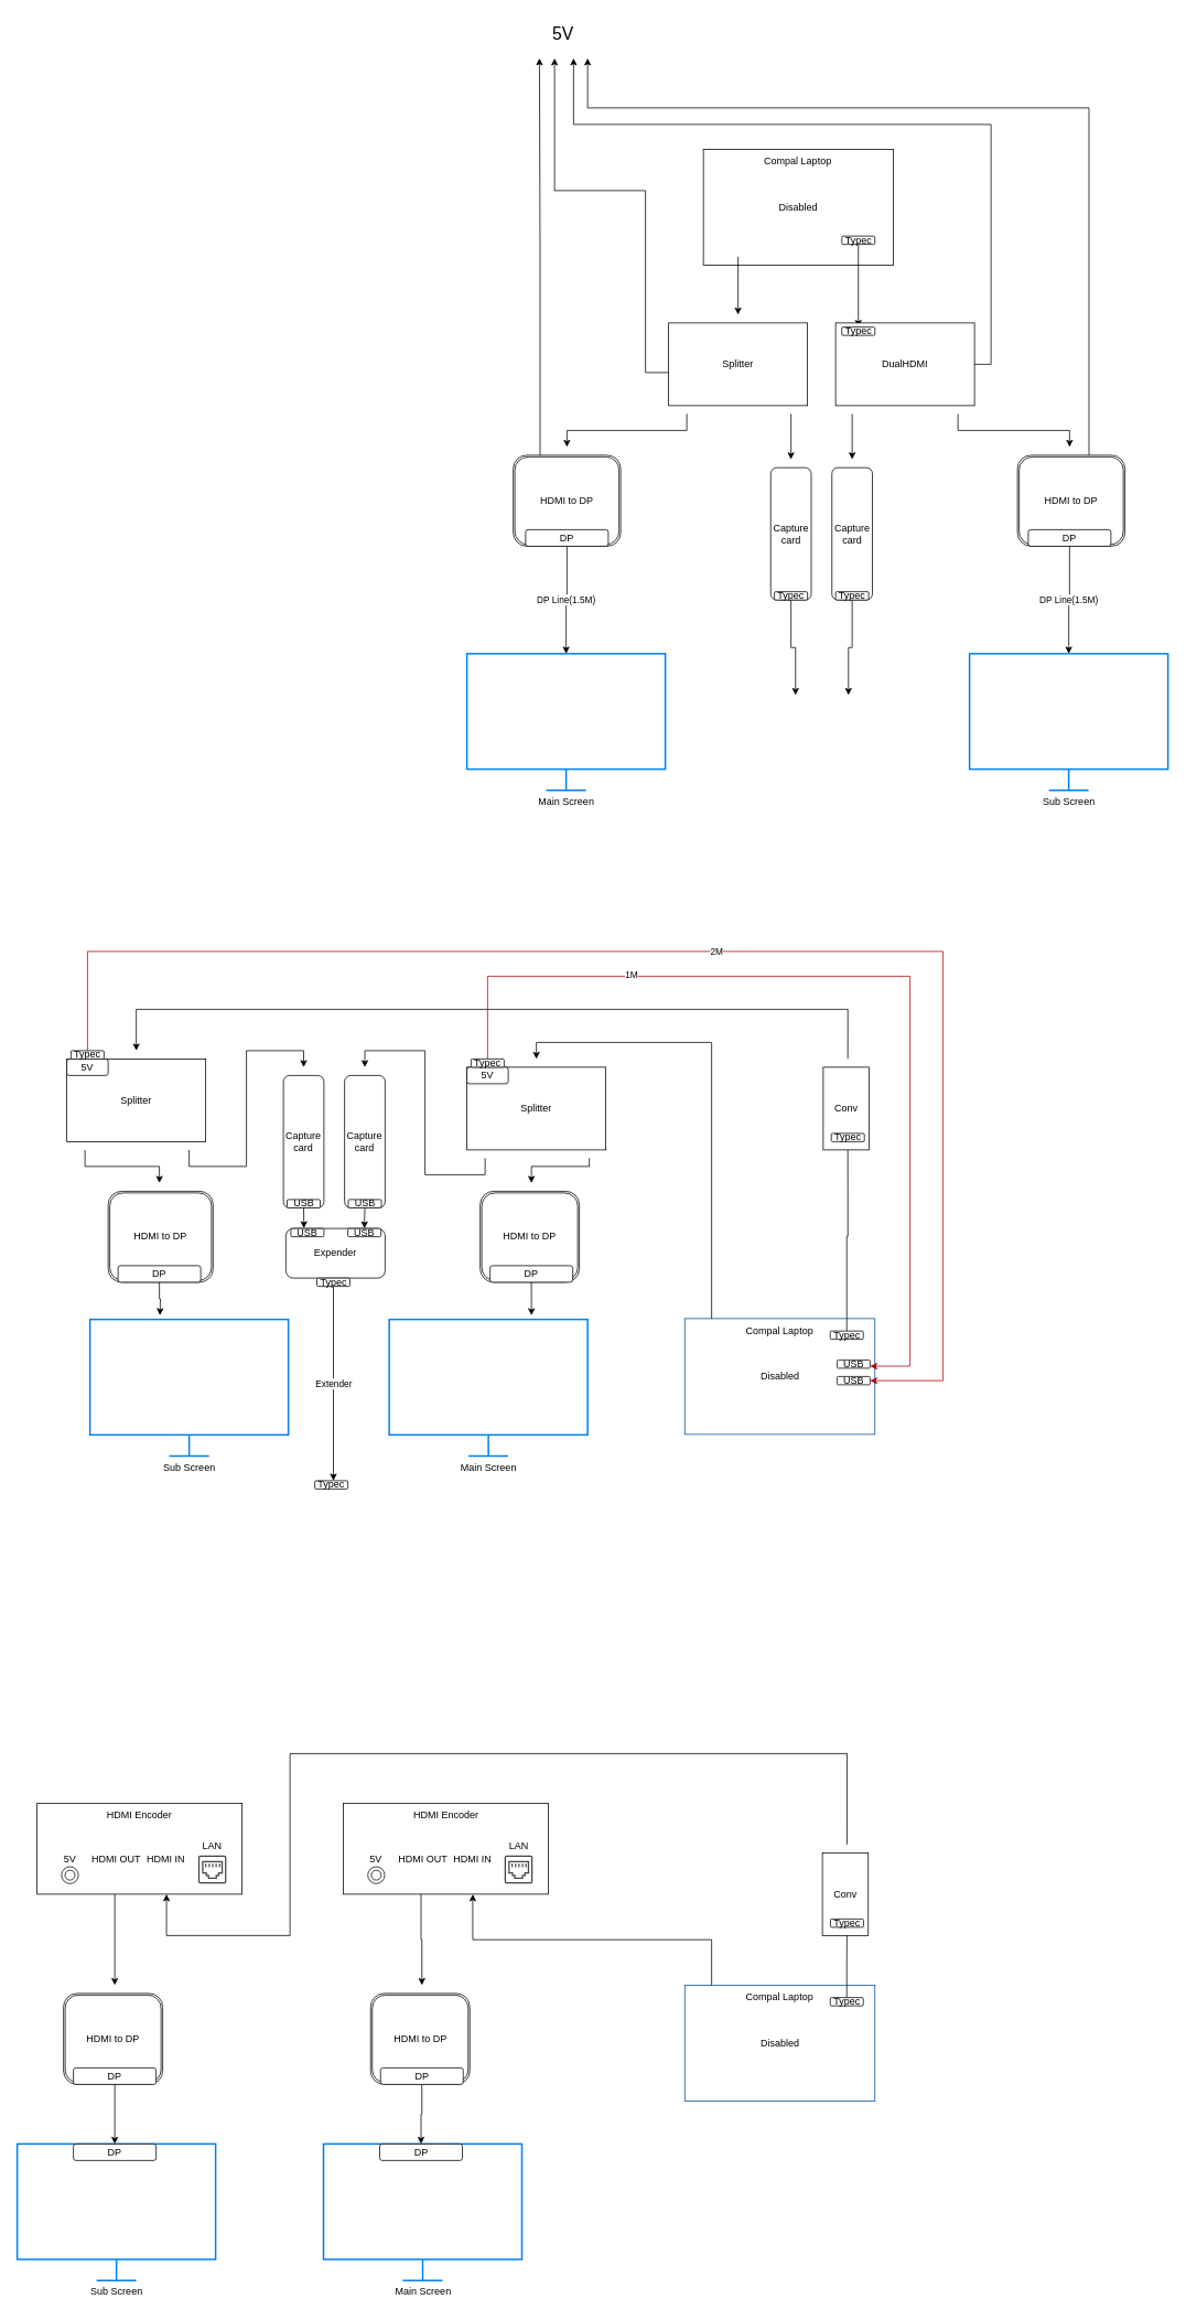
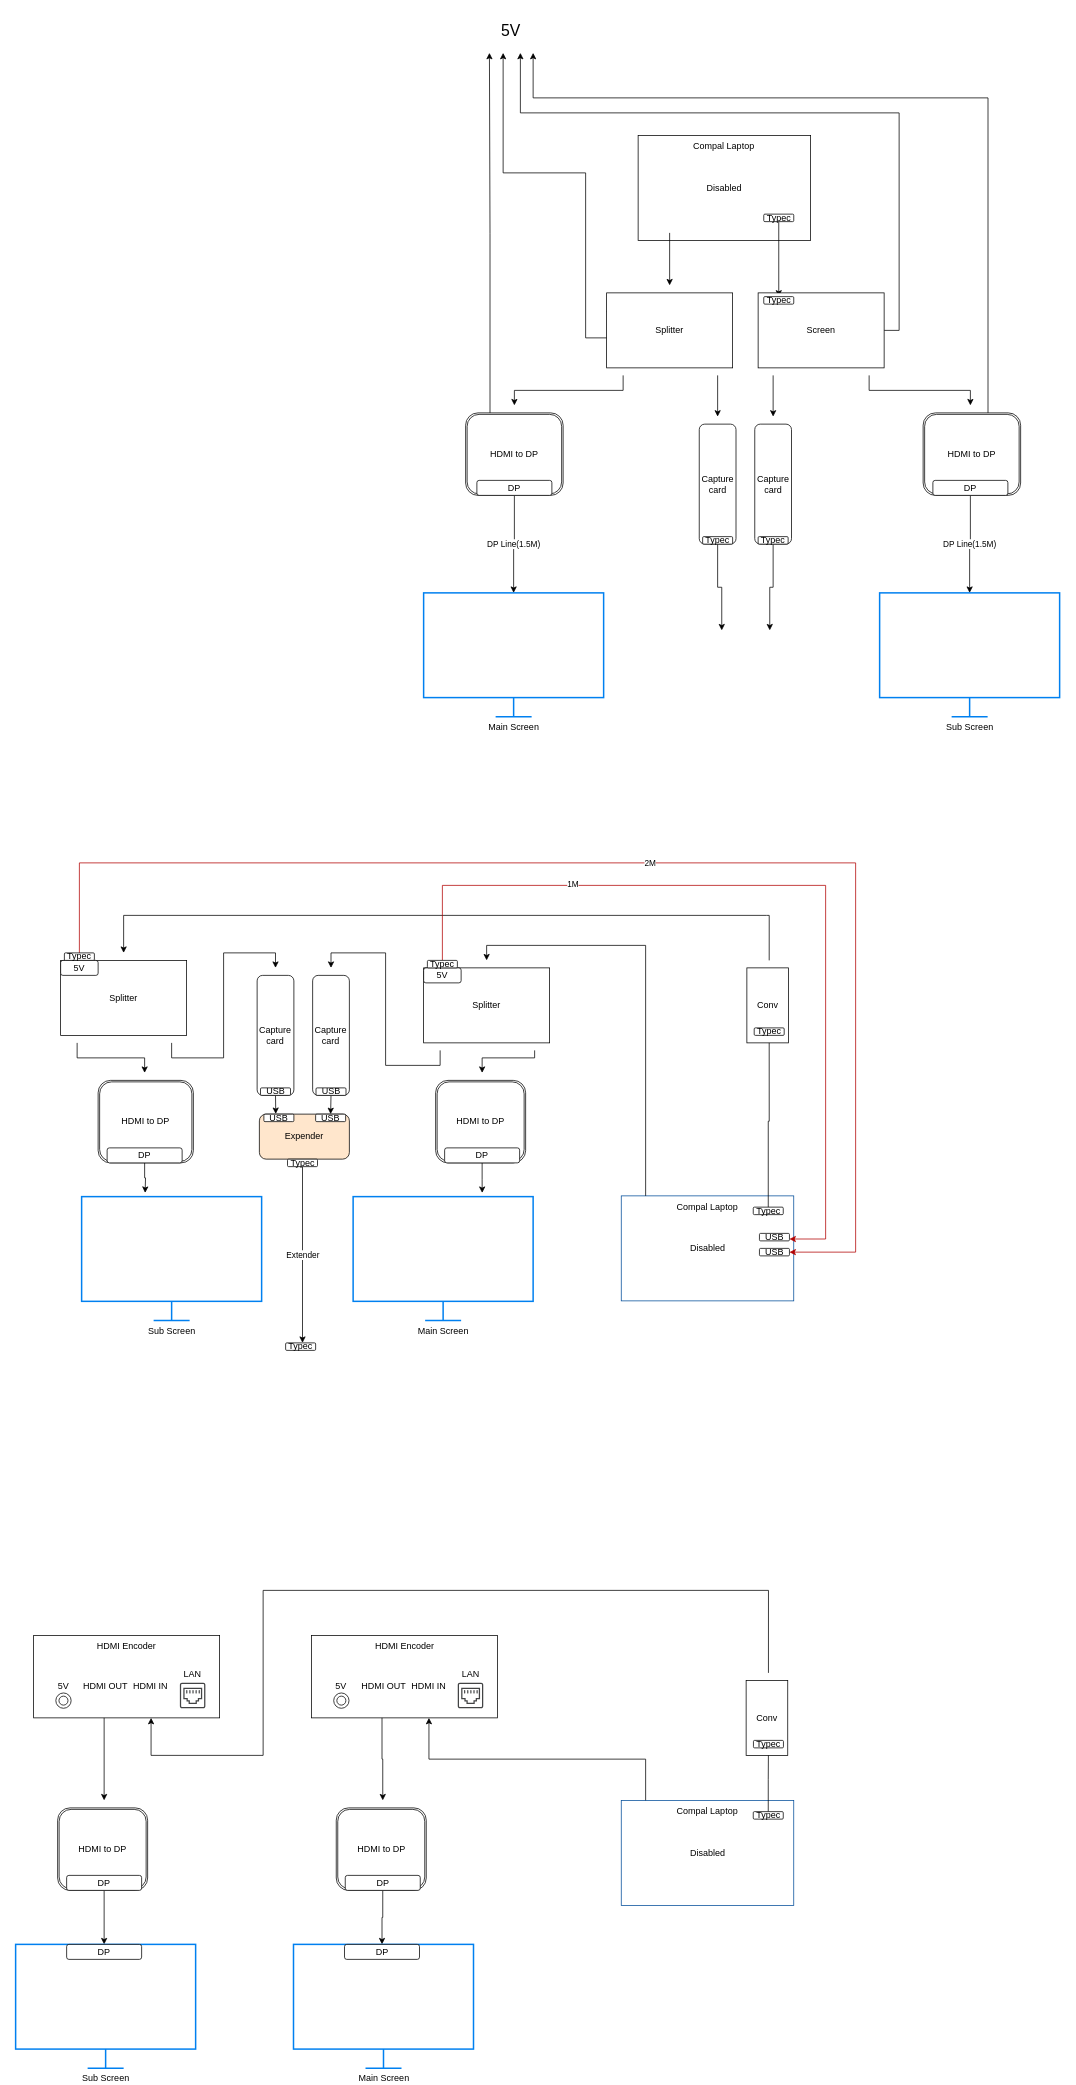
- <mxCell id="16" value="DualHDMI" style="rounded=0;whiteSpace=wrap;html=1;" parent="1" vertex="1"><mxGeometry x="1010" y="390" width="168" height="100" as="geometry" /></mxCell>
+ <mxCell id="16" value="Screen" style="rounded=0;whiteSpace=wrap;html=1;" parent="1" vertex="1"><mxGeometry x="1010" y="390" width="168" height="100" as="geometry" /></mxCell>
- <mxCell id="88" value="Expender" style="rounded=1;whiteSpace=wrap;html=1;" parent="1" vertex="1"><mxGeometry x="345" y="1485" width="120" height="60" as="geometry" /></mxCell>
+ <mxCell id="88" value="Expender" style="rounded=1;whiteSpace=wrap;html=1;fillColor=#ffe6cc;" parent="1" vertex="1"><mxGeometry x="345" y="1485" width="120" height="60" as="geometry" /></mxCell>
